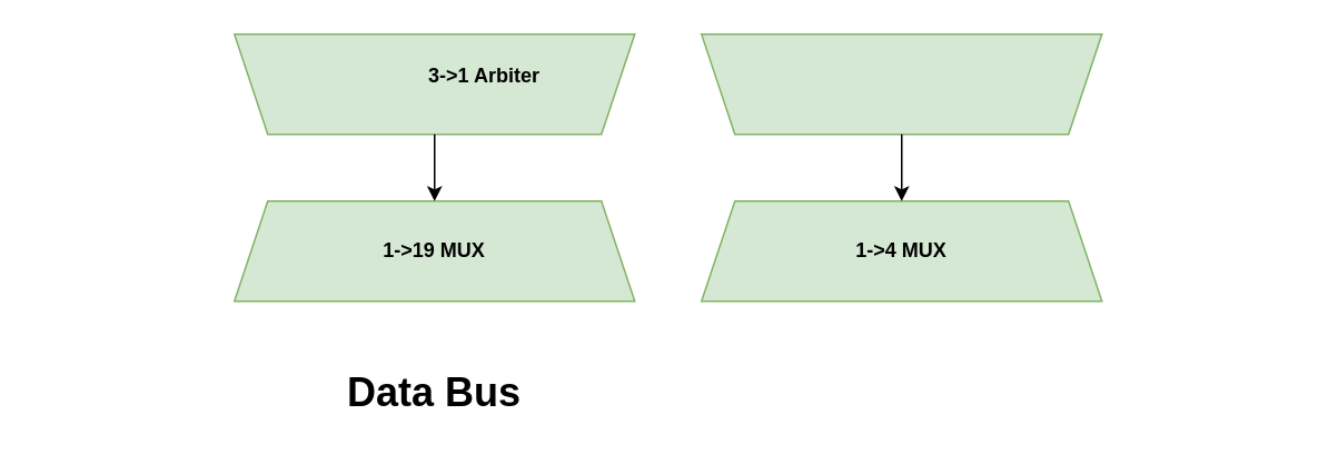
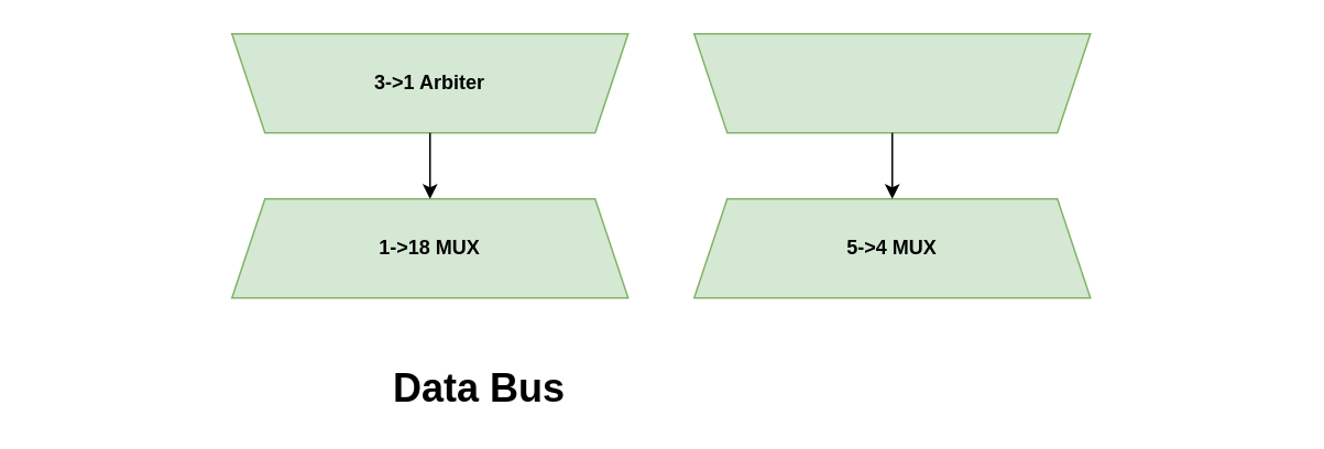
- <mxCell id="5" value="3-&amp;gt;1 Arbiter" style="text;html=1;align=center;verticalAlign=middle;whiteSpace=wrap;rounded=0;fontStyle=1" vertex="1" parent="1"><mxGeometry x="245" y="30" width="90" height="30" as="geometry" /></mxCell>
+ <mxCell id="5" value="3-&amp;gt;1 Arbiter" style="text;html=1;align=center;verticalAlign=middle;whiteSpace=wrap;rounded=0;fontStyle=1" vertex="1" parent="1"><mxGeometry x="215" y="35" width="90" height="30" as="geometry" /></mxCell>
- <mxCell id="3" value="1-&amp;gt;19 MUX" style="shape=trapezoid;perimeter=trapezoidPerimeter;whiteSpace=wrap;html=1;fixedSize=1;fillColor=#d5e8d4;strokeColor=#82b366;fontStyle=1" vertex="1" parent="1"><mxGeometry x="140" y="120" width="240" height="60" as="geometry" /></mxCell>
+ <mxCell id="3" value="1-&amp;gt;18 MUX" style="shape=trapezoid;perimeter=trapezoidPerimeter;whiteSpace=wrap;html=1;fixedSize=1;fillColor=#d5e8d4;strokeColor=#82b366;fontStyle=1" vertex="1" parent="1"><mxGeometry x="140" y="120" width="240" height="60" as="geometry" /></mxCell>
- <mxCell id="8" value="1-&amp;gt;4 MUX" style="shape=trapezoid;perimeter=trapezoidPerimeter;whiteSpace=wrap;html=1;fixedSize=1;fillColor=#d5e8d4;strokeColor=#82b366;fontStyle=1" vertex="1" parent="1"><mxGeometry x="420" y="120" width="240" height="60" as="geometry" /></mxCell>
+ <mxCell id="8" value="5-&amp;gt;4 MUX" style="shape=trapezoid;perimeter=trapezoidPerimeter;whiteSpace=wrap;html=1;fixedSize=1;fillColor=#d5e8d4;strokeColor=#82b366;fontStyle=1" vertex="1" parent="1"><mxGeometry x="420" y="120" width="240" height="60" as="geometry" /></mxCell>
- <mxCell id="7" value="Data Bus" style="text;html=1;align=center;verticalAlign=middle;whiteSpace=wrap;rounded=0;fontSize=24;fontStyle=1" vertex="1" parent="1"><mxGeometry x="180" y="220" width="160" height="30" as="geometry" /></mxCell>
+ <mxCell id="7" value="Data Bus" style="text;html=1;align=center;verticalAlign=middle;whiteSpace=wrap;rounded=0;fontSize=24;fontStyle=1" vertex="1" parent="1"><mxGeometry x="210" y="220" width="160" height="30" as="geometry" /></mxCell>
